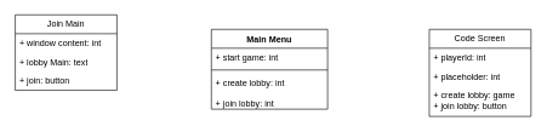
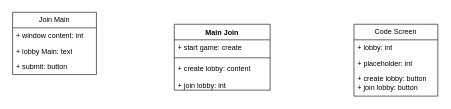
- <mxCell id="2" value="Main Menu" style="swimlane;fontStyle=1;align=center;verticalAlign=top;childLayout=stackLayout;horizontal=1;startSize=26;horizontalStack=0;resizeParent=1;resizeParentMax=0;resizeLast=0;collapsible=1;marginBottom=0;whiteSpace=wrap;html=1;" parent="1" vertex="1"><mxGeometry x="290" y="40" width="160" height="110" as="geometry"><mxRectangle x="340" y="270" width="100" height="30" as="alternateBounds" /></mxGeometry></mxCell>
+ <mxCell id="2" value="Main Join" style="swimlane;fontStyle=1;align=center;verticalAlign=top;childLayout=stackLayout;horizontal=1;startSize=26;horizontalStack=0;resizeParent=1;resizeParentMax=0;resizeLast=0;collapsible=1;marginBottom=0;whiteSpace=wrap;html=1;" parent="1" vertex="1"><mxGeometry x="290" y="40" width="160" height="110" as="geometry"><mxRectangle x="340" y="270" width="100" height="30" as="alternateBounds" /></mxGeometry></mxCell>
- <mxCell id="3" value="+ start game: int&amp;nbsp;" style="text;strokeColor=none;fillColor=none;align=left;verticalAlign=top;spacingLeft=4;spacingRight=4;overflow=hidden;rotatable=0;points=[[0,0.5],[1,0.5]];portConstraint=eastwest;whiteSpace=wrap;html=1;" parent="2" vertex="1"><mxGeometry y="26" width="160" height="26" as="geometry" /></mxCell>
+ <mxCell id="3" value="+ start game: create&amp;nbsp;" style="text;strokeColor=none;fillColor=none;align=left;verticalAlign=top;spacingLeft=4;spacingRight=4;overflow=hidden;rotatable=0;points=[[0,0.5],[1,0.5]];portConstraint=eastwest;whiteSpace=wrap;html=1;" parent="2" vertex="1"><mxGeometry y="26" width="160" height="26" as="geometry" /></mxCell>
- <mxCell id="11" value="+ playerId: int" style="text;strokeColor=none;fillColor=none;align=left;verticalAlign=top;spacingLeft=4;spacingRight=4;overflow=hidden;rotatable=0;points=[[0,0.5],[1,0.5]];portConstraint=eastwest;whiteSpace=wrap;html=1;" vertex="1" parent="10"><mxGeometry y="26" width="140" height="26" as="geometry" /></mxCell>
+ <mxCell id="11" value="+ lobby: int" style="text;strokeColor=none;fillColor=none;align=left;verticalAlign=top;spacingLeft=4;spacingRight=4;overflow=hidden;rotatable=0;points=[[0,0.5],[1,0.5]];portConstraint=eastwest;whiteSpace=wrap;html=1;" vertex="1" parent="10"><mxGeometry y="26" width="140" height="26" as="geometry" /></mxCell>
- <mxCell id="9" value="+ join: button" style="text;strokeColor=none;fillColor=none;align=left;verticalAlign=top;spacingLeft=4;spacingRight=4;overflow=hidden;rotatable=0;points=[[0,0.5],[1,0.5]];portConstraint=eastwest;whiteSpace=wrap;html=1;" vertex="1" parent="6"><mxGeometry y="78" width="140" height="26" as="geometry" /></mxCell>
+ <mxCell id="9" value="+ submit: button" style="text;strokeColor=none;fillColor=none;align=left;verticalAlign=top;spacingLeft=4;spacingRight=4;overflow=hidden;rotatable=0;points=[[0,0.5],[1,0.5]];portConstraint=eastwest;whiteSpace=wrap;html=1;" vertex="1" parent="6"><mxGeometry y="78" width="140" height="26" as="geometry" /></mxCell>
- <mxCell id="5" value="+ create lobby: int&amp;nbsp;&lt;div&gt;&lt;br&gt;&lt;/div&gt;&lt;div&gt;+ join lobby: int&amp;nbsp;&lt;/div&gt;" style="text;strokeColor=none;fillColor=none;align=left;verticalAlign=top;spacingLeft=4;spacingRight=4;overflow=hidden;rotatable=0;points=[[0,0.5],[1,0.5]];portConstraint=eastwest;whiteSpace=wrap;html=1;" parent="2" vertex="1"><mxGeometry y="60" width="160" height="50" as="geometry" /></mxCell>
+ <mxCell id="5" value="+ create lobby: content&amp;nbsp;&lt;div&gt;&lt;br&gt;&lt;/div&gt;&lt;div&gt;+ join lobby: int&amp;nbsp;&lt;/div&gt;" style="text;strokeColor=none;fillColor=none;align=left;verticalAlign=top;spacingLeft=4;spacingRight=4;overflow=hidden;rotatable=0;points=[[0,0.5],[1,0.5]];portConstraint=eastwest;whiteSpace=wrap;html=1;" parent="2" vertex="1"><mxGeometry y="60" width="160" height="50" as="geometry" /></mxCell>
- <mxCell id="13" value="+ create lobby: game&lt;div&gt;&lt;span style=&quot;background-color: initial;&quot;&gt;+ join lobby: button&lt;/span&gt;&lt;/div&gt;" style="text;strokeColor=none;fillColor=none;align=left;verticalAlign=top;spacingLeft=4;spacingRight=4;overflow=hidden;rotatable=0;points=[[0,0.5],[1,0.5]];portConstraint=eastwest;whiteSpace=wrap;html=1;" vertex="1" parent="10"><mxGeometry y="78" width="140" height="42" as="geometry" /></mxCell>
+ <mxCell id="13" value="+ create lobby: button&lt;div&gt;&lt;span style=&quot;background-color: initial;&quot;&gt;+ join lobby: button&lt;/span&gt;&lt;/div&gt;" style="text;strokeColor=none;fillColor=none;align=left;verticalAlign=top;spacingLeft=4;spacingRight=4;overflow=hidden;rotatable=0;points=[[0,0.5],[1,0.5]];portConstraint=eastwest;whiteSpace=wrap;html=1;" vertex="1" parent="10"><mxGeometry y="78" width="140" height="42" as="geometry" /></mxCell>
